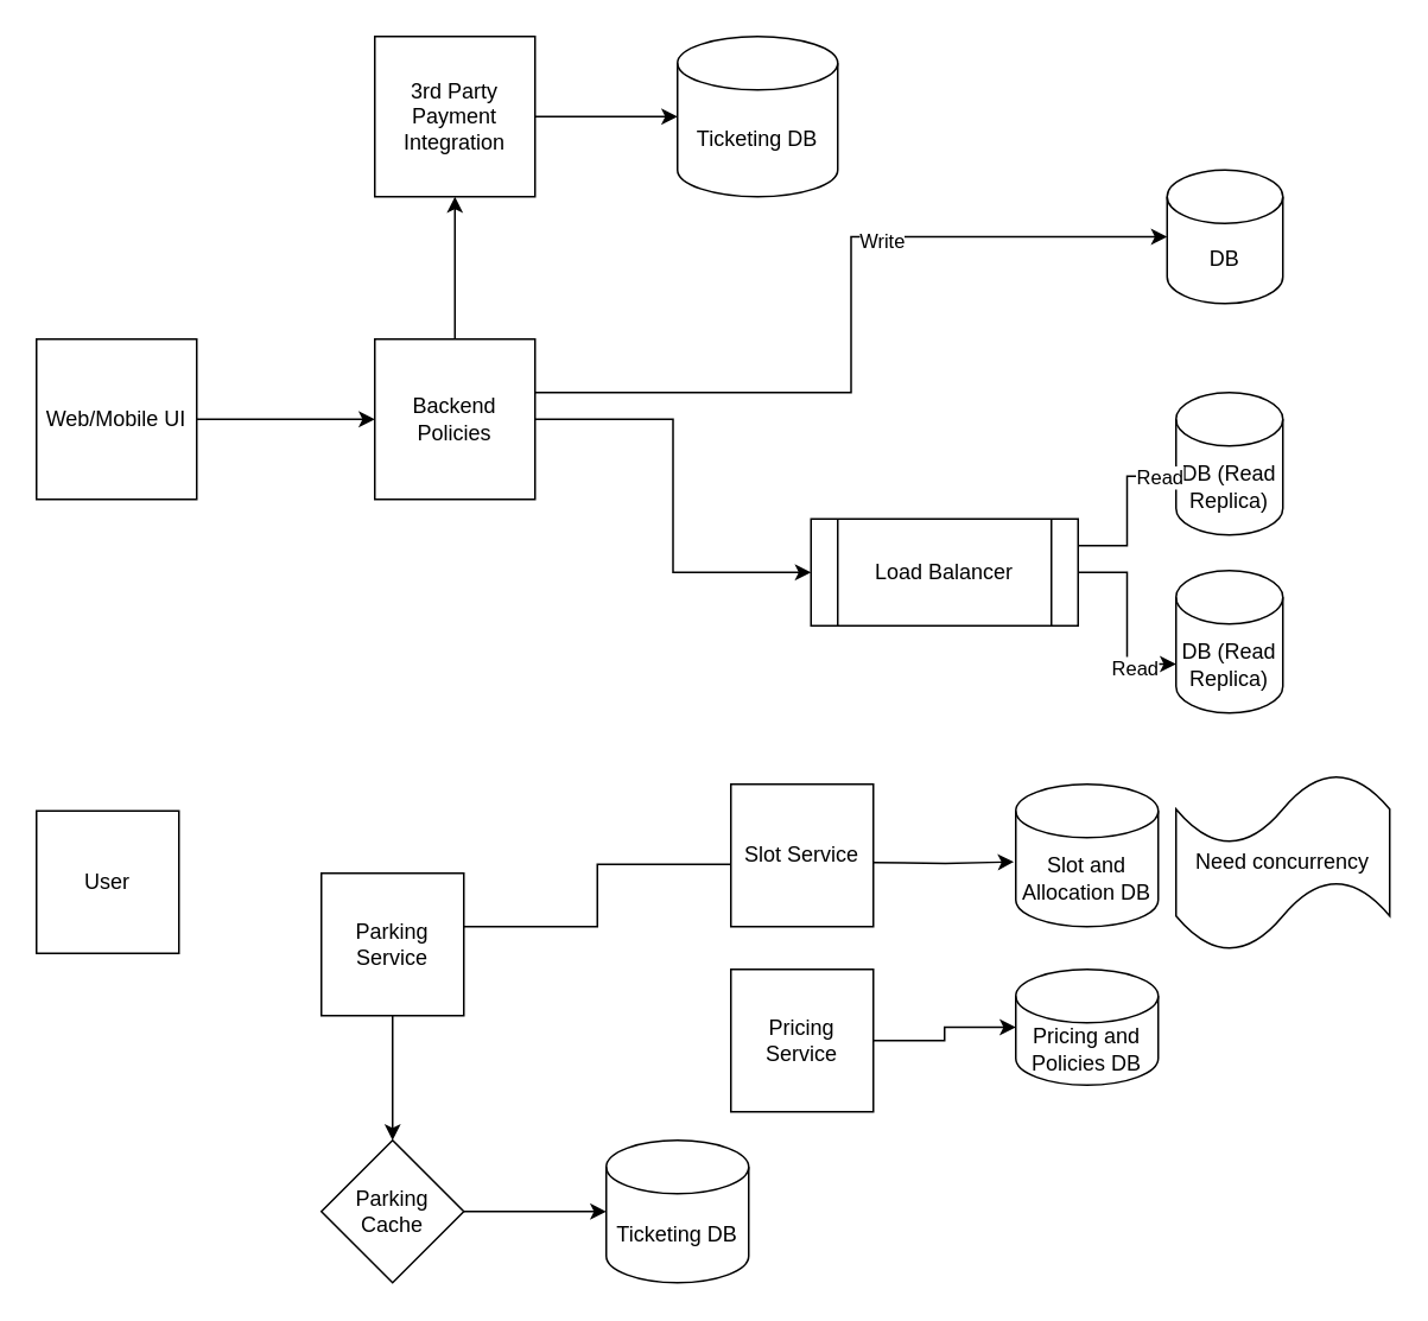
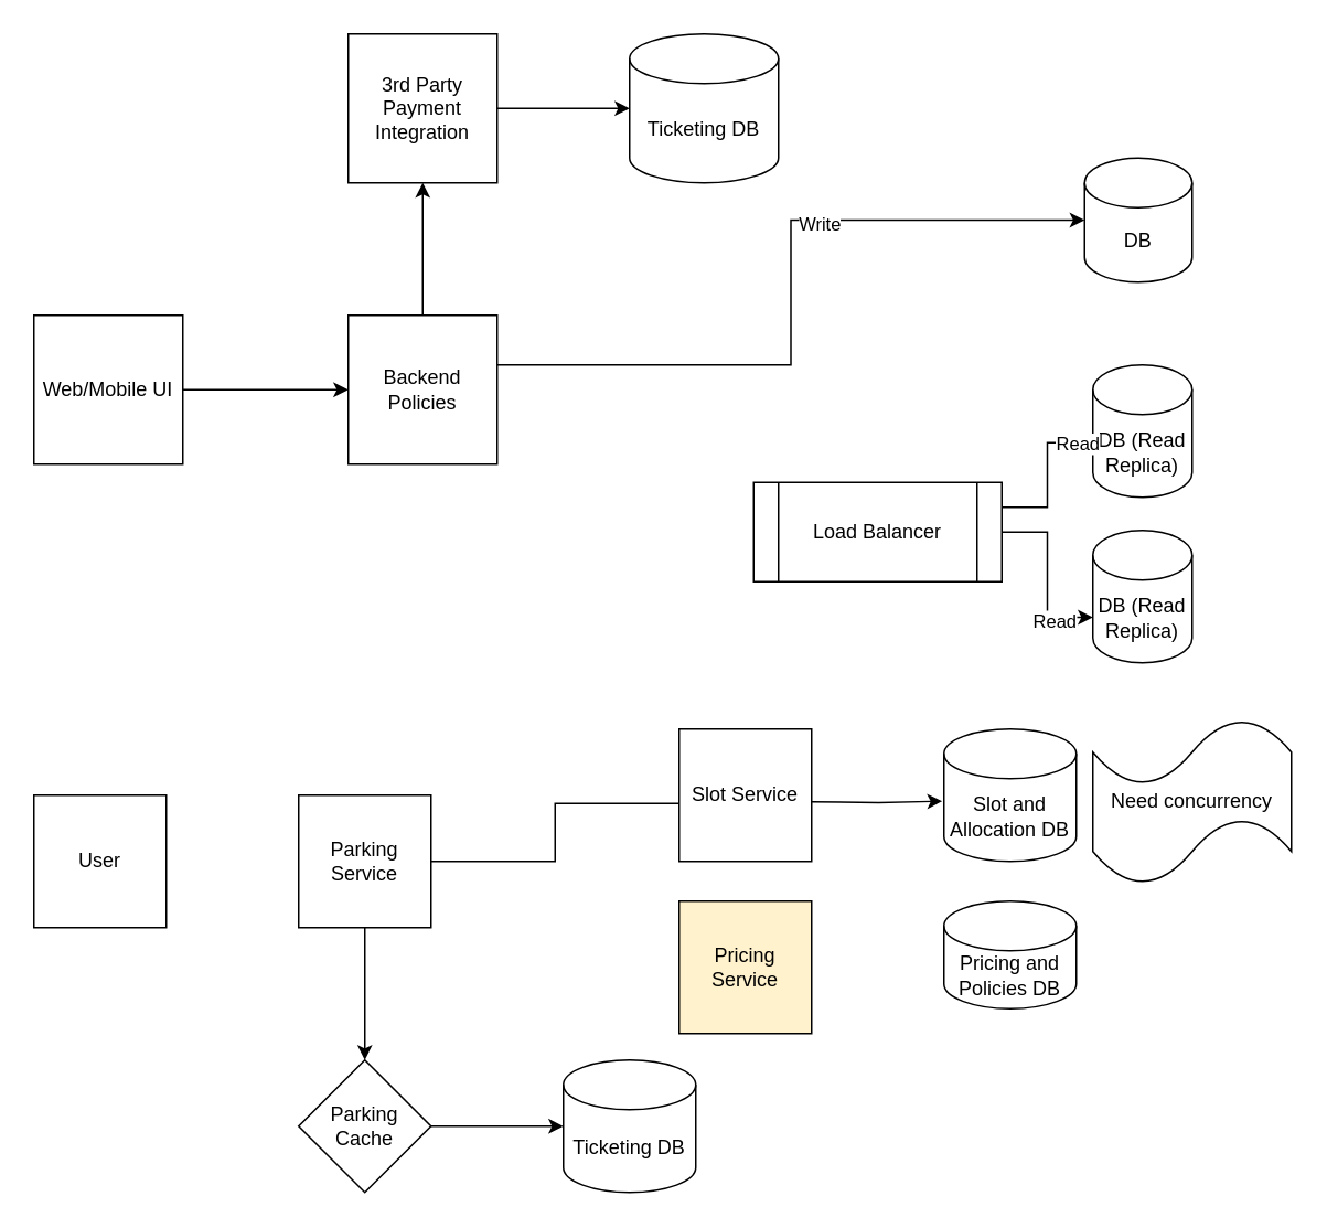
- <mxCell id="4" value="" style="edgeStyle=orthogonalEdgeStyle;rounded=0;orthogonalLoop=1;jettySize=auto;html=1;entryX=0;entryY=0.5;entryDx=0;entryDy=0;" parent="1" source="8" target="12" edge="1"><mxGeometry relative="1" as="geometry"><mxPoint x="340" y="410" as="targetPoint" /></mxGeometry></mxCell>
- <mxCell id="20" value="User" style="whiteSpace=wrap;html=1;aspect=fixed;" parent="1" vertex="1"><mxGeometry x="20" y="455" width="80" height="80" as="geometry" /></mxCell>
+ <mxCell id="20" value="User" style="whiteSpace=wrap;html=1;aspect=fixed;" parent="1" vertex="1"><mxGeometry x="20" y="480" width="80" height="80" as="geometry" /></mxCell>
- <mxCell id="23" value="Parking Service" style="whiteSpace=wrap;html=1;aspect=fixed;" parent="1" vertex="1"><mxGeometry x="180" y="490" width="80" height="80" as="geometry" /></mxCell>
+ <mxCell id="23" value="Parking Service" style="whiteSpace=wrap;html=1;aspect=fixed;" parent="1" vertex="1"><mxGeometry x="180" y="480" width="80" height="80" as="geometry" /></mxCell>
- <mxCell id="27" value="Pricing Service" style="whiteSpace=wrap;html=1;aspect=fixed;" parent="1" vertex="1"><mxGeometry x="410" y="544" width="80" height="80" as="geometry" /></mxCell>
+ <mxCell id="27" value="Pricing Service" style="whiteSpace=wrap;html=1;aspect=fixed;fillColor=#fff2cc;" parent="1" vertex="1"><mxGeometry x="410" y="544" width="80" height="80" as="geometry" /></mxCell>
- <mxCell id="26" value="" style="edgeStyle=orthogonalEdgeStyle;rounded=0;orthogonalLoop=1;jettySize=auto;html=1;" parent="1" source="27" target="31" edge="1"><mxGeometry relative="1" as="geometry" /></mxCell>
